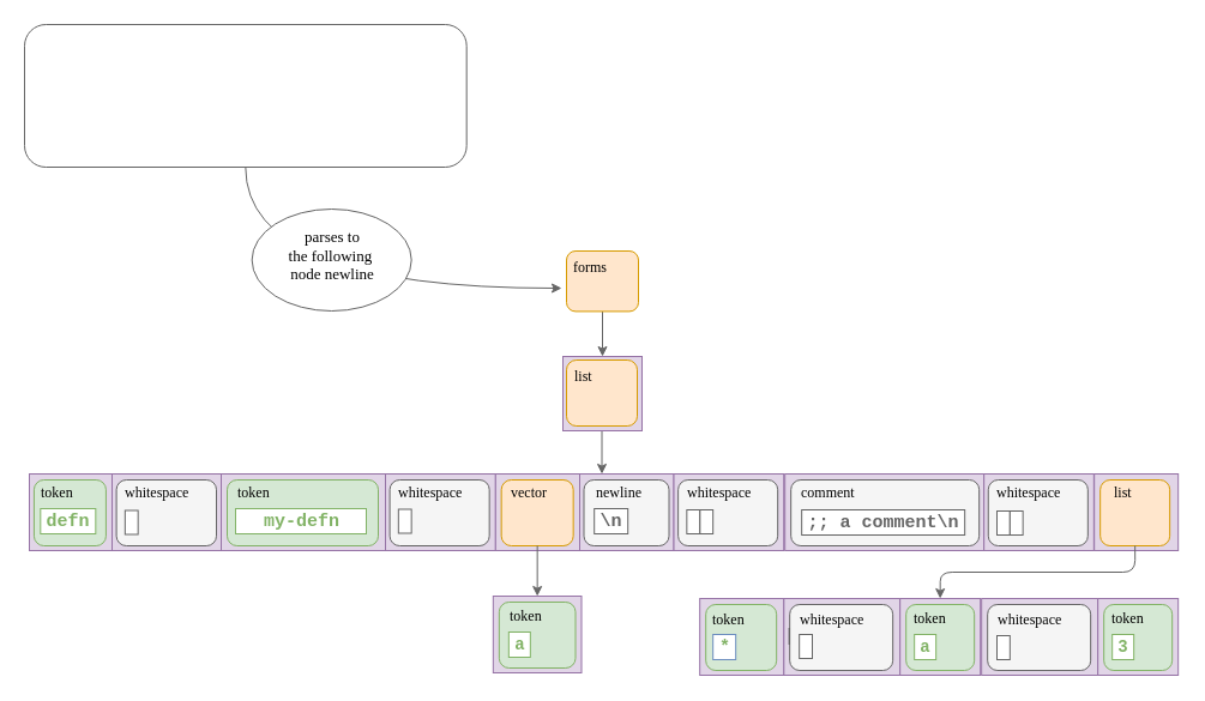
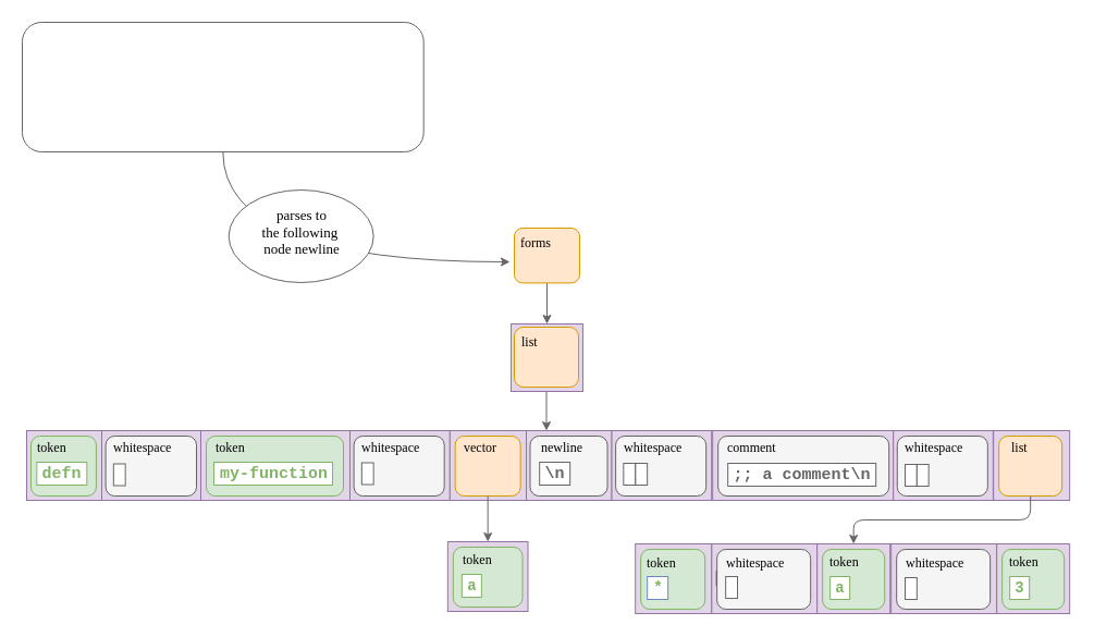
- <mxCell id="26" value="&lt;font style=&quot;font-size: 15px&quot; color=&quot;#82b366&quot;&gt;&lt;b&gt;my-defn&lt;/b&gt;&lt;/font&gt;" style="text;html=1;align=center;verticalAlign=middle;resizable=0;points=[];autosize=1;spacing=0;margin=0;comic=0;fontSize=14;fontFamily=Courier New;fillColor=#FFFFFF;strokeColor=#82B366;" parent="1" vertex="1"><mxGeometry x="196" y="424" width="109" height="21" as="geometry" /></mxCell>
+ <mxCell id="26" value="&lt;font style=&quot;font-size: 15px&quot; color=&quot;#82b366&quot;&gt;&lt;b&gt;my-function&lt;/b&gt;&lt;/font&gt;" style="text;html=1;align=center;verticalAlign=middle;resizable=0;points=[];autosize=1;spacing=0;margin=0;comic=0;fontSize=14;fontFamily=Courier New;fillColor=#FFFFFF;strokeColor=#82B366;" parent="1" vertex="1"><mxGeometry x="196" y="424" width="109" height="21" as="geometry" /></mxCell>
